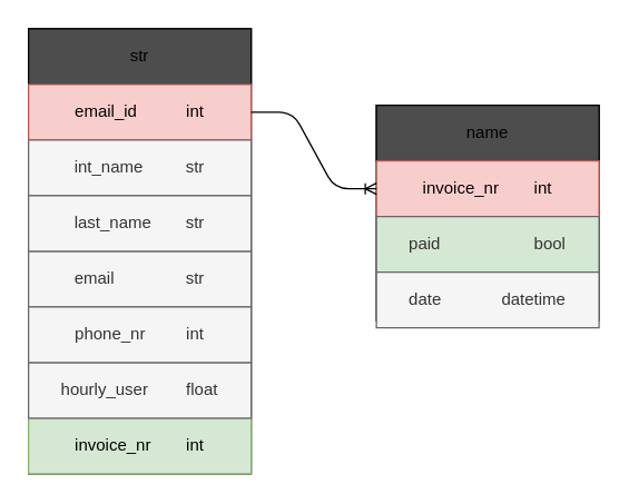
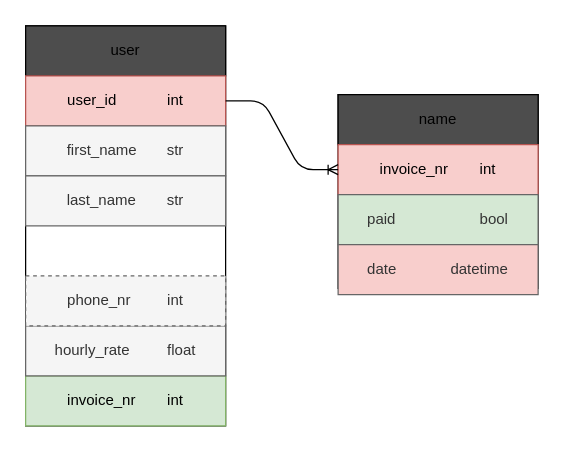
- <mxCell id="3" value="str" style="rounded=0;whiteSpace=wrap;html=1;fillColor=#4D4D4D;" parent="1" vertex="1"><mxGeometry x="20" y="20" width="160" height="40" as="geometry" /></mxCell>
+ <mxCell id="3" value="user" style="rounded=0;whiteSpace=wrap;html=1;fillColor=#4D4D4D;" parent="1" vertex="1"><mxGeometry x="20" y="20" width="160" height="40" as="geometry" /></mxCell>
- <mxCell id="7" value="&lt;font color=&quot;#000000&quot;&gt;email_id&lt;span style=&quot;white-space: pre;&quot;&gt;&#09;&lt;/span&gt;&lt;span style=&quot;white-space: pre;&quot;&gt;&#09;&lt;/span&gt;int&lt;/font&gt;" style="rounded=0;whiteSpace=wrap;html=1;fillColor=#f8cecc;strokeColor=#b85450;" vertex="1" parent="1"><mxGeometry x="20" y="60" width="160" height="40" as="geometry" /></mxCell>
+ <mxCell id="7" value="&lt;font color=&quot;#000000&quot;&gt;user_id&lt;span style=&quot;white-space: pre;&quot;&gt;&#09;&lt;/span&gt;&lt;span style=&quot;white-space: pre;&quot;&gt;&#09;&lt;/span&gt;int&lt;/font&gt;" style="rounded=0;whiteSpace=wrap;html=1;fillColor=#f8cecc;strokeColor=#b85450;" vertex="1" parent="1"><mxGeometry x="20" y="60" width="160" height="40" as="geometry" /></mxCell>
- <mxCell id="11" value="int_name &lt;span style=&quot;white-space: pre;&quot;&gt;&#09;&lt;/span&gt;str" style="rounded=0;whiteSpace=wrap;html=1;fillColor=#f5f5f5;fontColor=#333333;strokeColor=#666666;" vertex="1" parent="1"><mxGeometry x="20" y="100" width="160" height="40" as="geometry" /></mxCell>
+ <mxCell id="11" value="first_name &lt;span style=&quot;white-space: pre;&quot;&gt;&#09;&lt;/span&gt;str" style="rounded=0;whiteSpace=wrap;html=1;fillColor=#f5f5f5;fontColor=#333333;strokeColor=#666666;" vertex="1" parent="1"><mxGeometry x="20" y="100" width="160" height="40" as="geometry" /></mxCell>
- <mxCell id="10" value="email&lt;span style=&quot;white-space: pre;&quot;&gt;&#09;&lt;span style=&quot;white-space: pre;&quot;&gt;&#09;&lt;/span&gt;&lt;/span&gt;str" style="rounded=0;whiteSpace=wrap;html=1;fillColor=#f5f5f5;fontColor=#333333;strokeColor=#666666;" vertex="1" parent="1"><mxGeometry x="20" y="180" width="160" height="40" as="geometry" /></mxCell>
- <mxCell id="16" value="date&lt;span style=&quot;white-space: pre;&quot;&gt;&#09;&lt;/span&gt;&lt;span style=&quot;white-space: pre;&quot;&gt;&#09;&lt;/span&gt;&amp;nbsp; &amp;nbsp; datetime" style="rounded=0;whiteSpace=wrap;html=1;fillColor=#f5f5f5;fontColor=#333333;strokeColor=#666666;" vertex="1" parent="1"><mxGeometry x="270" y="195" width="160" height="40" as="geometry" /></mxCell>
+ <mxCell id="16" value="date&lt;span style=&quot;white-space: pre;&quot;&gt;&#09;&lt;/span&gt;&lt;span style=&quot;white-space: pre;&quot;&gt;&#09;&lt;/span&gt;&amp;nbsp; &amp;nbsp; datetime" style="rounded=0;whiteSpace=wrap;html=1;fillColor=#f8cecc;fontColor=#333333;strokeColor=#666666;" vertex="1" parent="1"><mxGeometry x="270" y="195" width="160" height="40" as="geometry" /></mxCell>
- <mxCell id="13" value="phone_nr&lt;span style=&quot;white-space: pre;&quot;&gt;&#09;&lt;/span&gt;&lt;span style=&quot;white-space: pre;&quot;&gt;&#09;&lt;/span&gt;int" style="rounded=0;whiteSpace=wrap;html=1;fillColor=#f5f5f5;fontColor=#333333;strokeColor=#666666;" vertex="1" parent="1"><mxGeometry x="20" y="220" width="160" height="40" as="geometry" /></mxCell>
+ <mxCell id="13" value="phone_nr&lt;span style=&quot;white-space: pre;&quot;&gt;&#09;&lt;/span&gt;&lt;span style=&quot;white-space: pre;&quot;&gt;&#09;&lt;/span&gt;int" style="rounded=0;whiteSpace=wrap;html=1;fillColor=#f5f5f5;fontColor=#333333;strokeColor=#666666;dashed=1;" vertex="1" parent="1"><mxGeometry x="20" y="220" width="160" height="40" as="geometry" /></mxCell>
- <mxCell id="9" value="hourly_user&lt;span style=&quot;white-space: pre;&quot;&gt;&#09;&lt;/span&gt;&amp;nbsp; &amp;nbsp;float" style="rounded=0;whiteSpace=wrap;html=1;fillColor=#f5f5f5;fontColor=#333333;strokeColor=#666666;" vertex="1" parent="1"><mxGeometry x="20" y="260" width="160" height="40" as="geometry" /></mxCell>
+ <mxCell id="9" value="hourly_rate&lt;span style=&quot;white-space: pre;&quot;&gt;&#09;&lt;/span&gt;&amp;nbsp; &amp;nbsp;float" style="rounded=0;whiteSpace=wrap;html=1;fillColor=#f5f5f5;fontColor=#333333;strokeColor=#666666;" vertex="1" parent="1"><mxGeometry x="20" y="260" width="160" height="40" as="geometry" /></mxCell>
